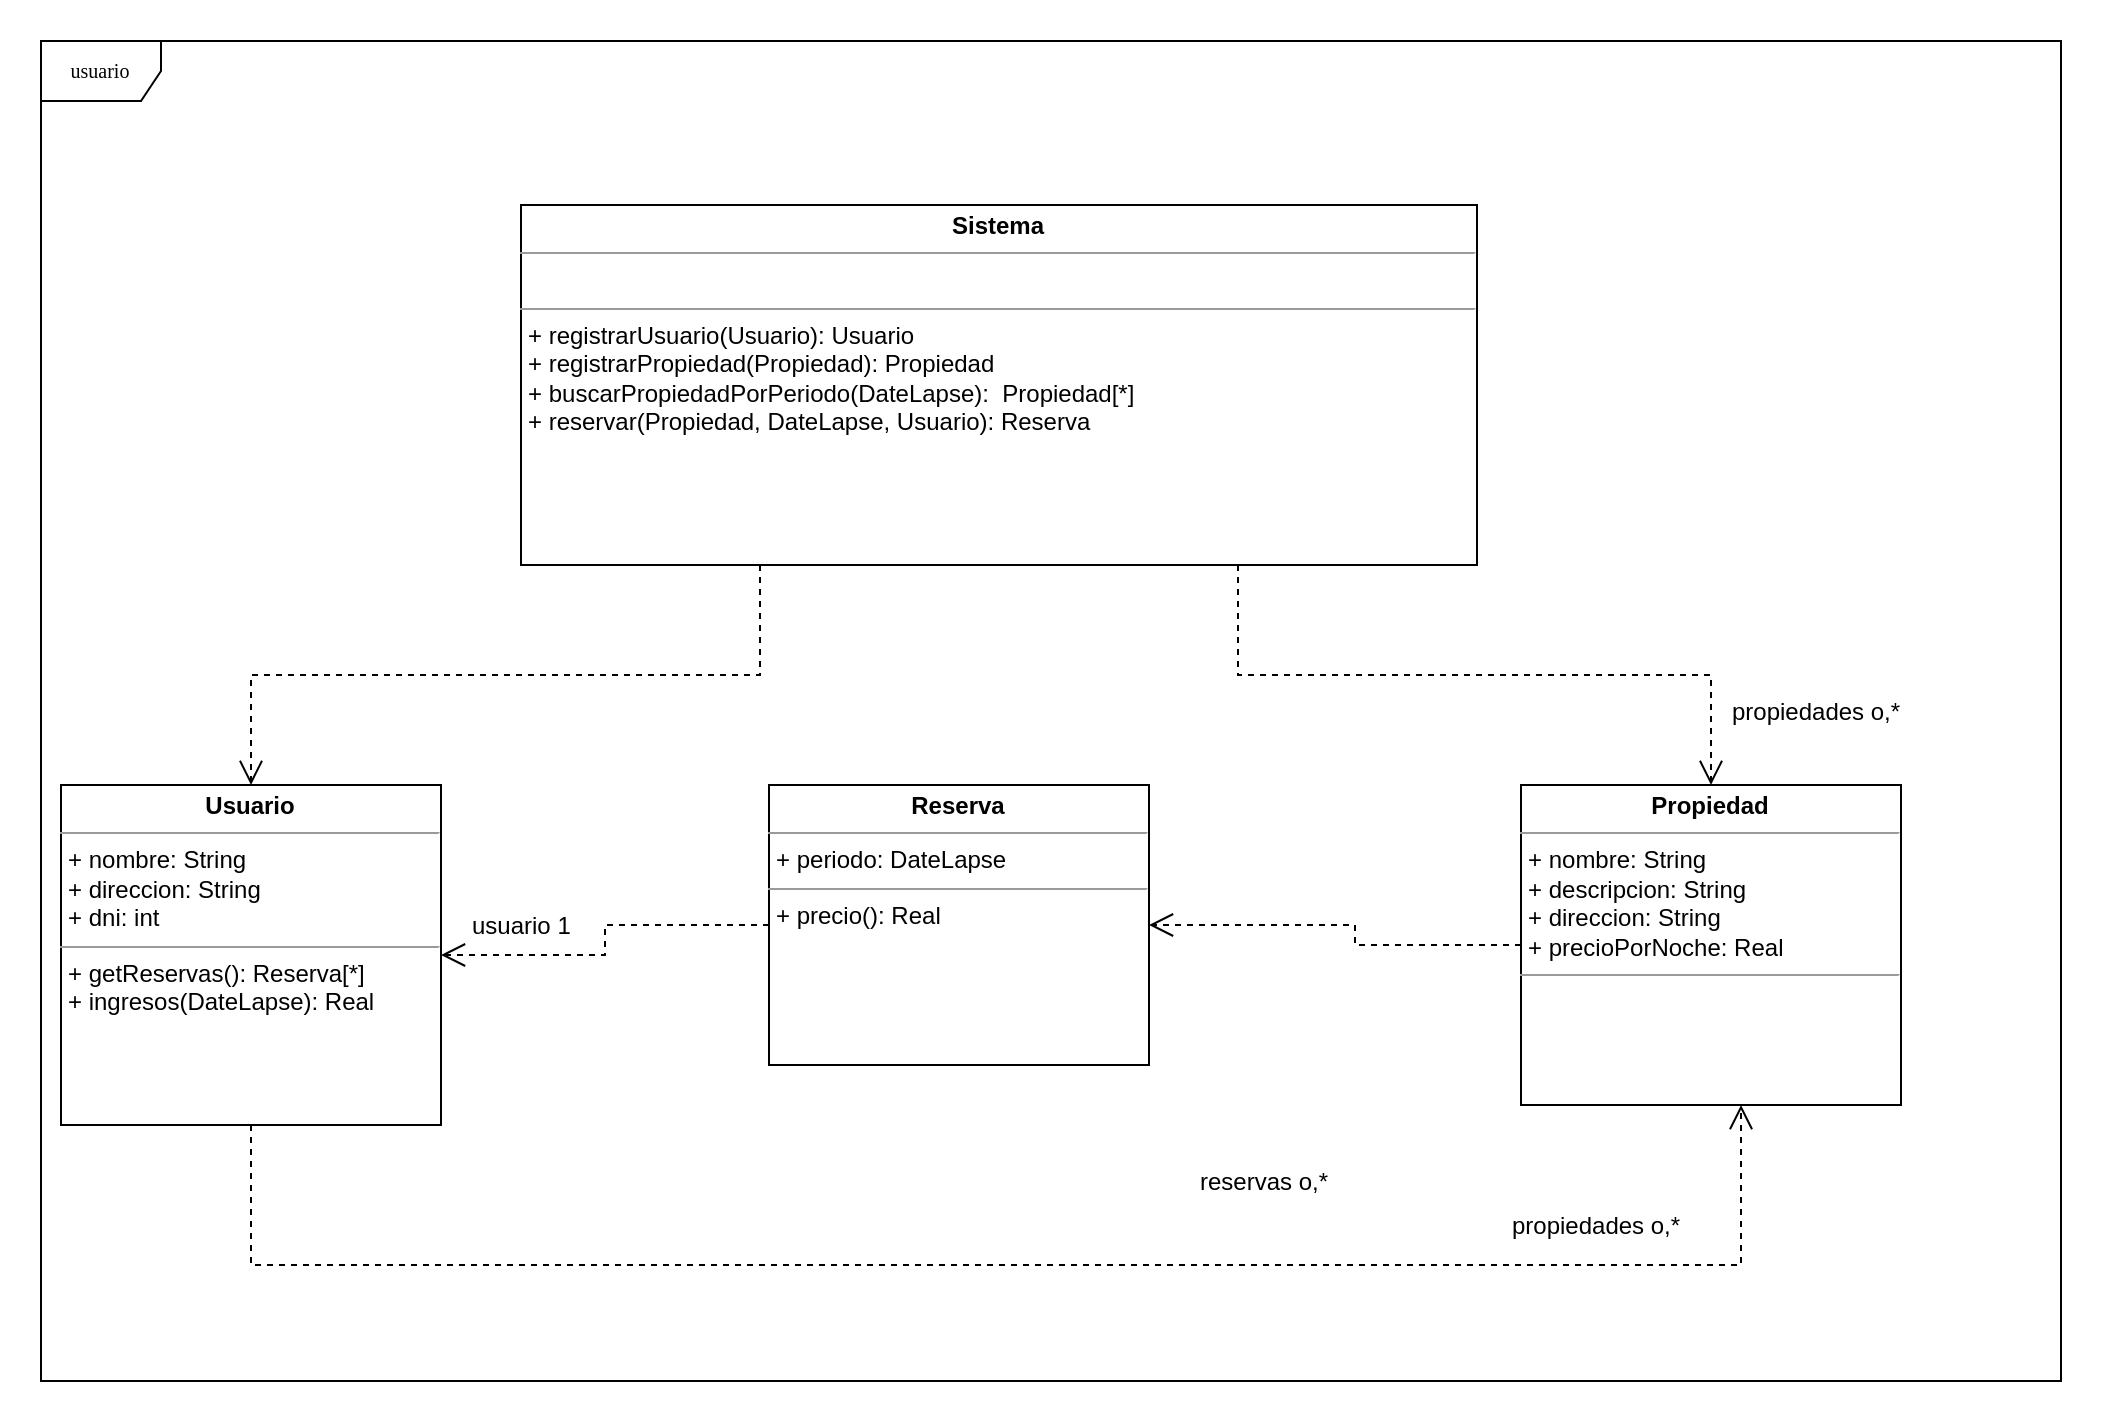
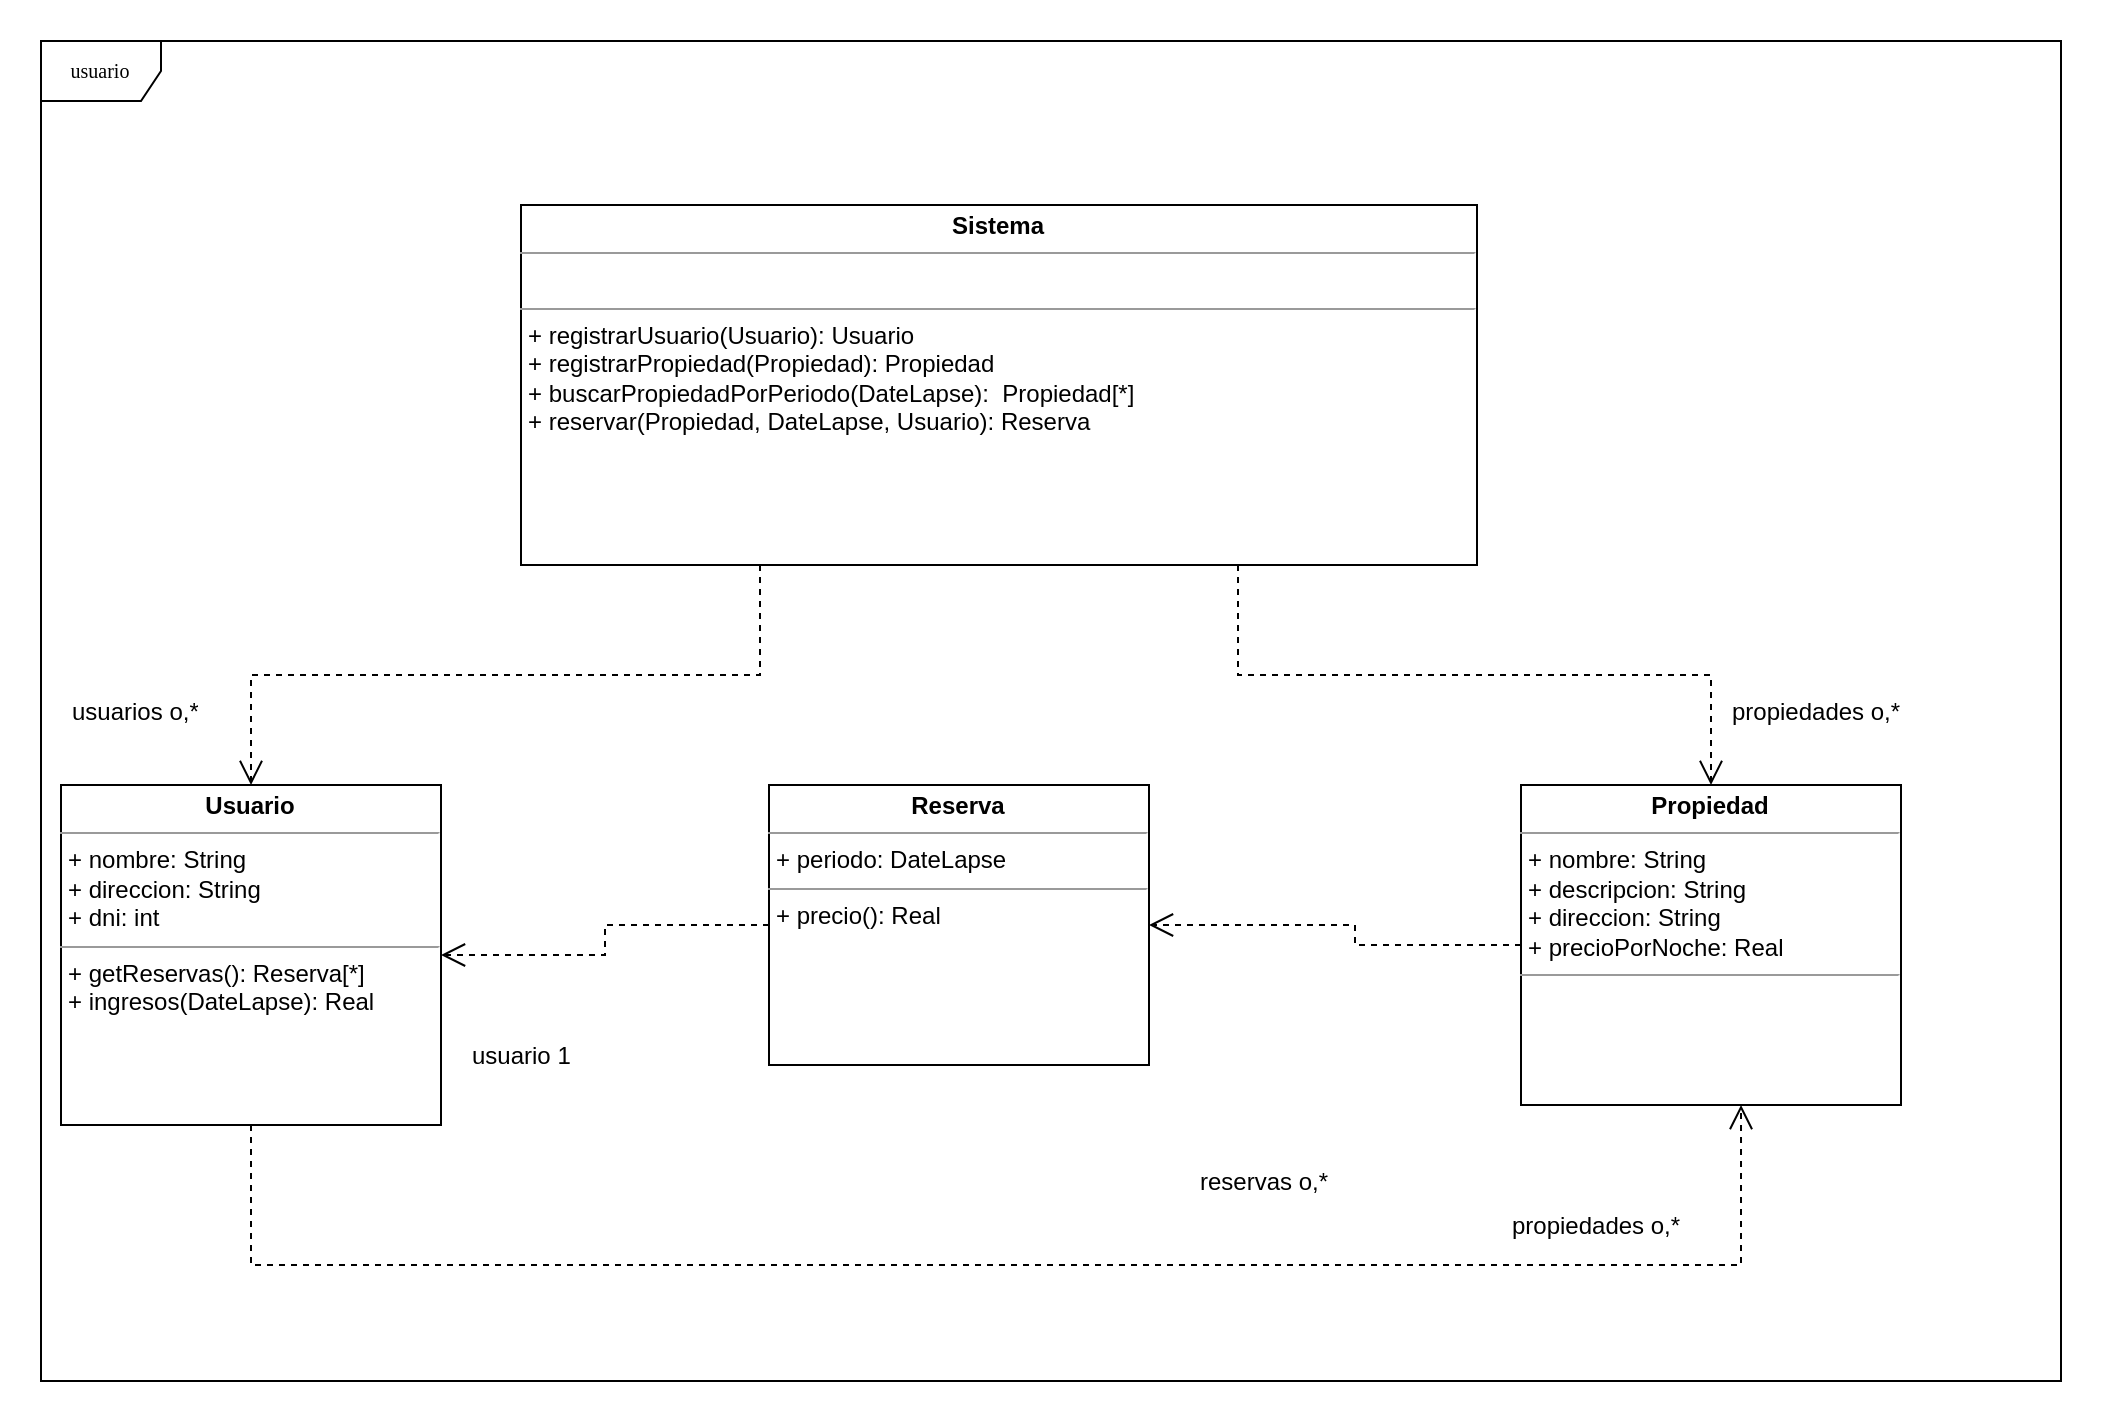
+ <mxCell id="12" value="usuarios o,*" style="text;strokeColor=none;fillColor=none;align=left;verticalAlign=top;spacingLeft=4;spacingRight=4;overflow=hidden;rotatable=0;points=[[0,0.5],[1,0.5]];portConstraint=eastwest;whiteSpace=wrap;html=1;" parent="1" vertex="1"><mxGeometry x="30" y="342" width="100" height="26" as="geometry" /></mxCell>
- <mxCell id="14" value="usuario 1" style="text;strokeColor=none;fillColor=none;align=left;verticalAlign=top;spacingLeft=4;spacingRight=4;overflow=hidden;rotatable=0;points=[[0,0.5],[1,0.5]];portConstraint=eastwest;whiteSpace=wrap;html=1;" parent="1" vertex="1"><mxGeometry x="230" y="449" width="100" height="26" as="geometry" /></mxCell>
+ <mxCell id="14" value="usuario 1" style="text;strokeColor=none;fillColor=none;align=left;verticalAlign=top;spacingLeft=4;spacingRight=4;overflow=hidden;rotatable=0;points=[[0,0.5],[1,0.5]];portConstraint=eastwest;whiteSpace=wrap;html=1;" parent="1" vertex="1"><mxGeometry x="230" y="514" width="100" height="26" as="geometry" /></mxCell>
